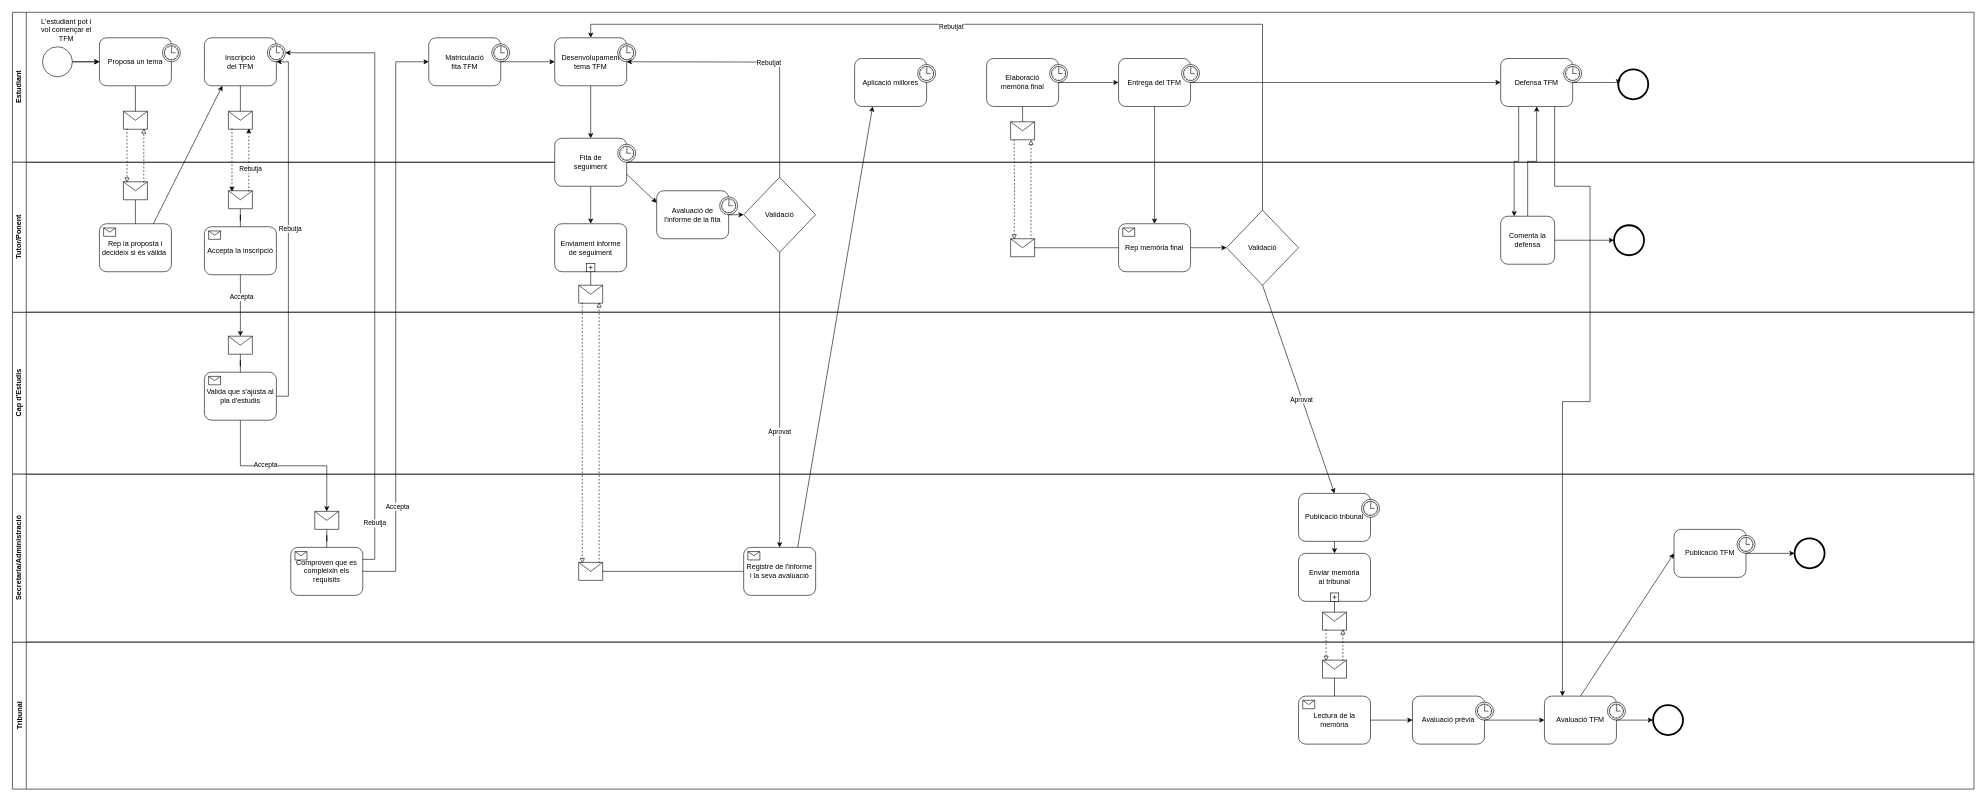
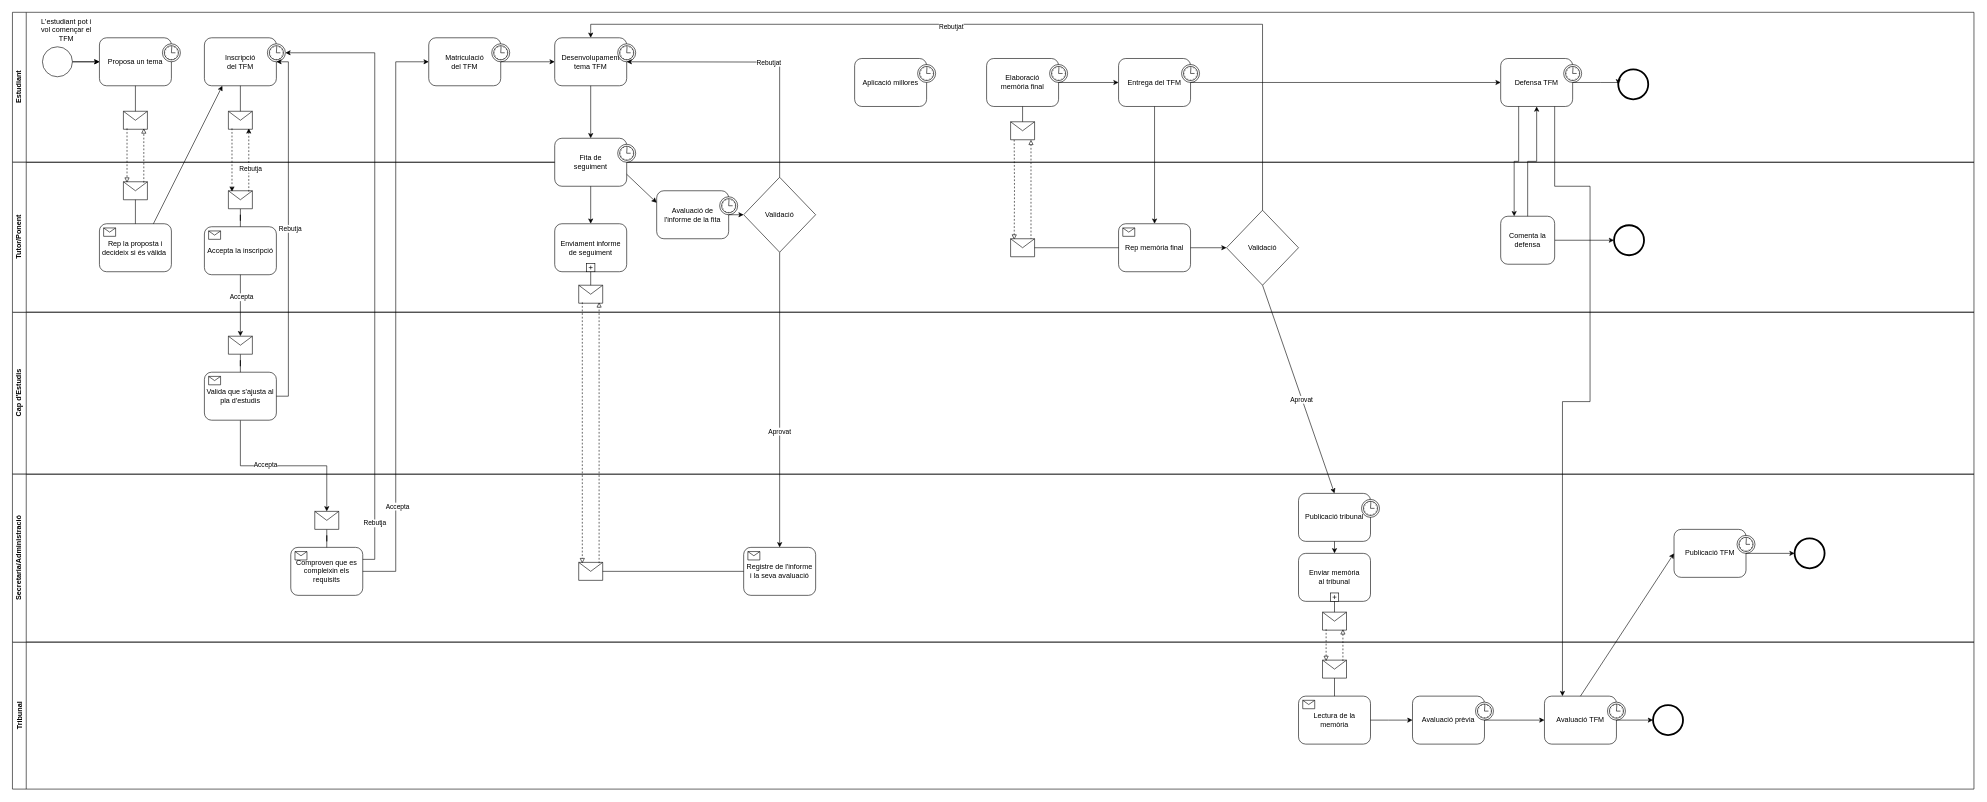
- <mxCell id="20" value="&lt;div&gt;Matriculació&lt;/div&gt;&lt;div&gt;fita TFM&lt;/div&gt;" style="html=1;whiteSpace=wrap;rounded=1;" vertex="1" parent="2"><mxGeometry x="694" y="42.5" width="120" height="80" as="geometry" /></mxCell>
+ <mxCell id="20" value="&lt;div&gt;Matriculació&lt;/div&gt;&lt;div&gt;del TFM&lt;/div&gt;" style="html=1;whiteSpace=wrap;rounded=1;" vertex="1" parent="2"><mxGeometry x="694" y="42.5" width="120" height="80" as="geometry" /></mxCell>
- <mxCell id="67" value="" style="endArrow=classic;html=1;rounded=0;entryX=0.25;entryY=1;entryDx=0;entryDy=0;exitX=0.75;exitY=0;exitDx=0;exitDy=0;" edge="1" parent="1" source="34" target="15"><mxGeometry width="50" height="50" relative="1" as="geometry"><mxPoint x="1194" y="700" as="sourcePoint" /><mxPoint x="1244" y="650" as="targetPoint" /></mxGeometry></mxCell>
